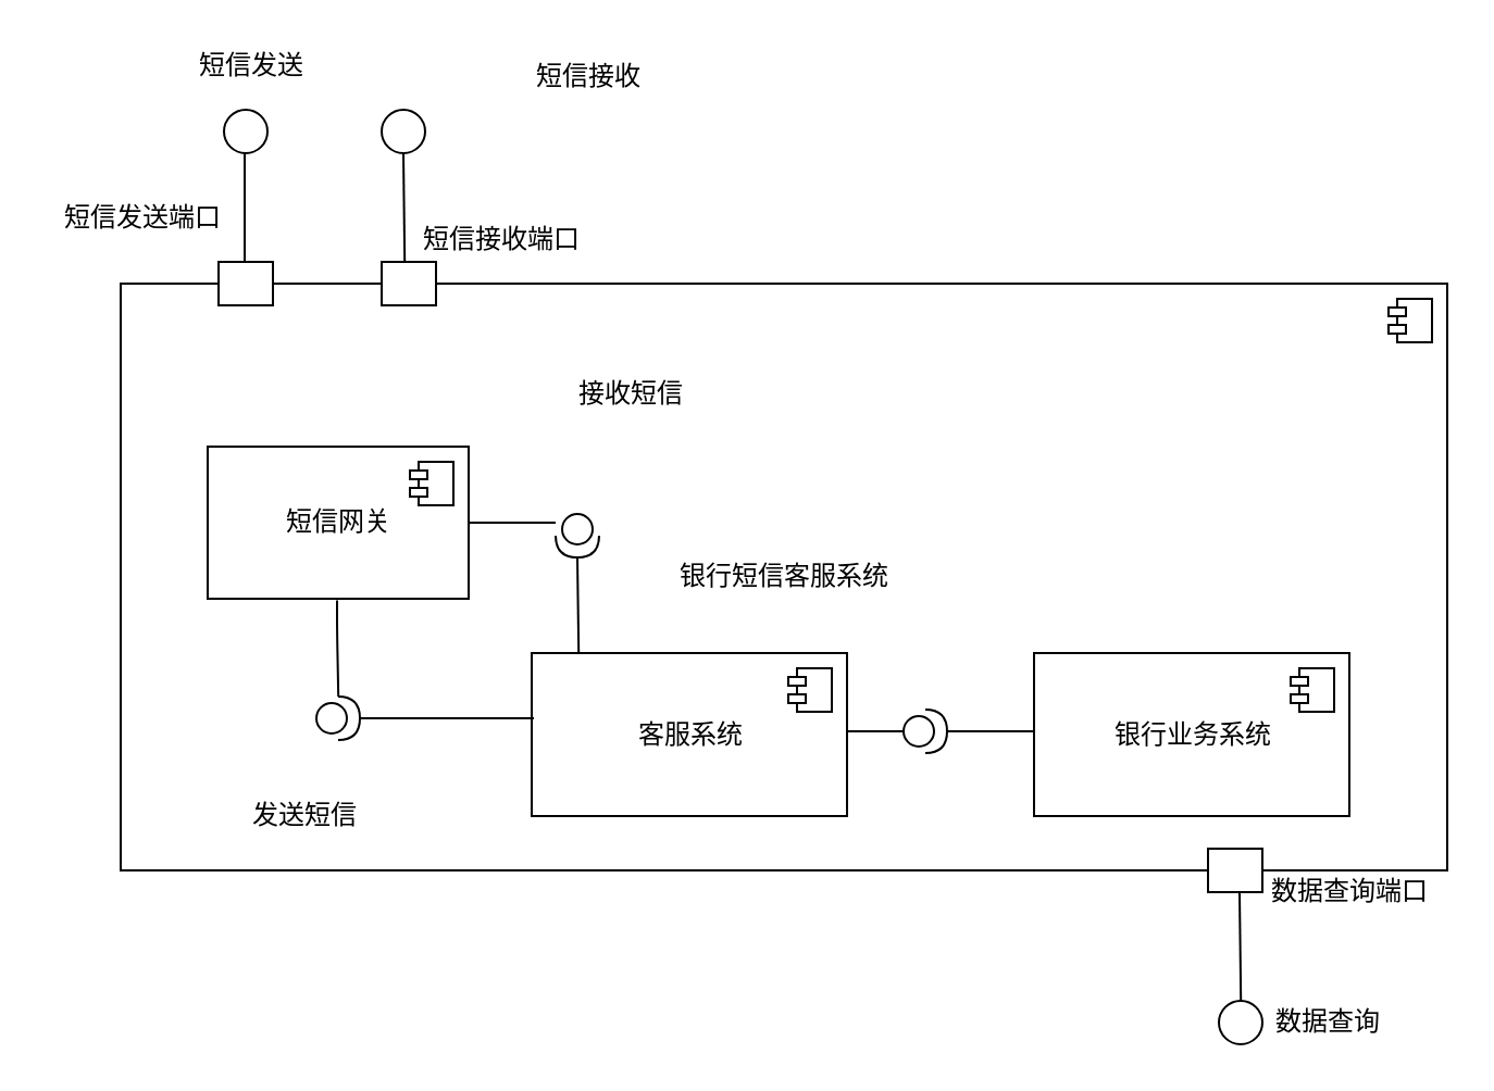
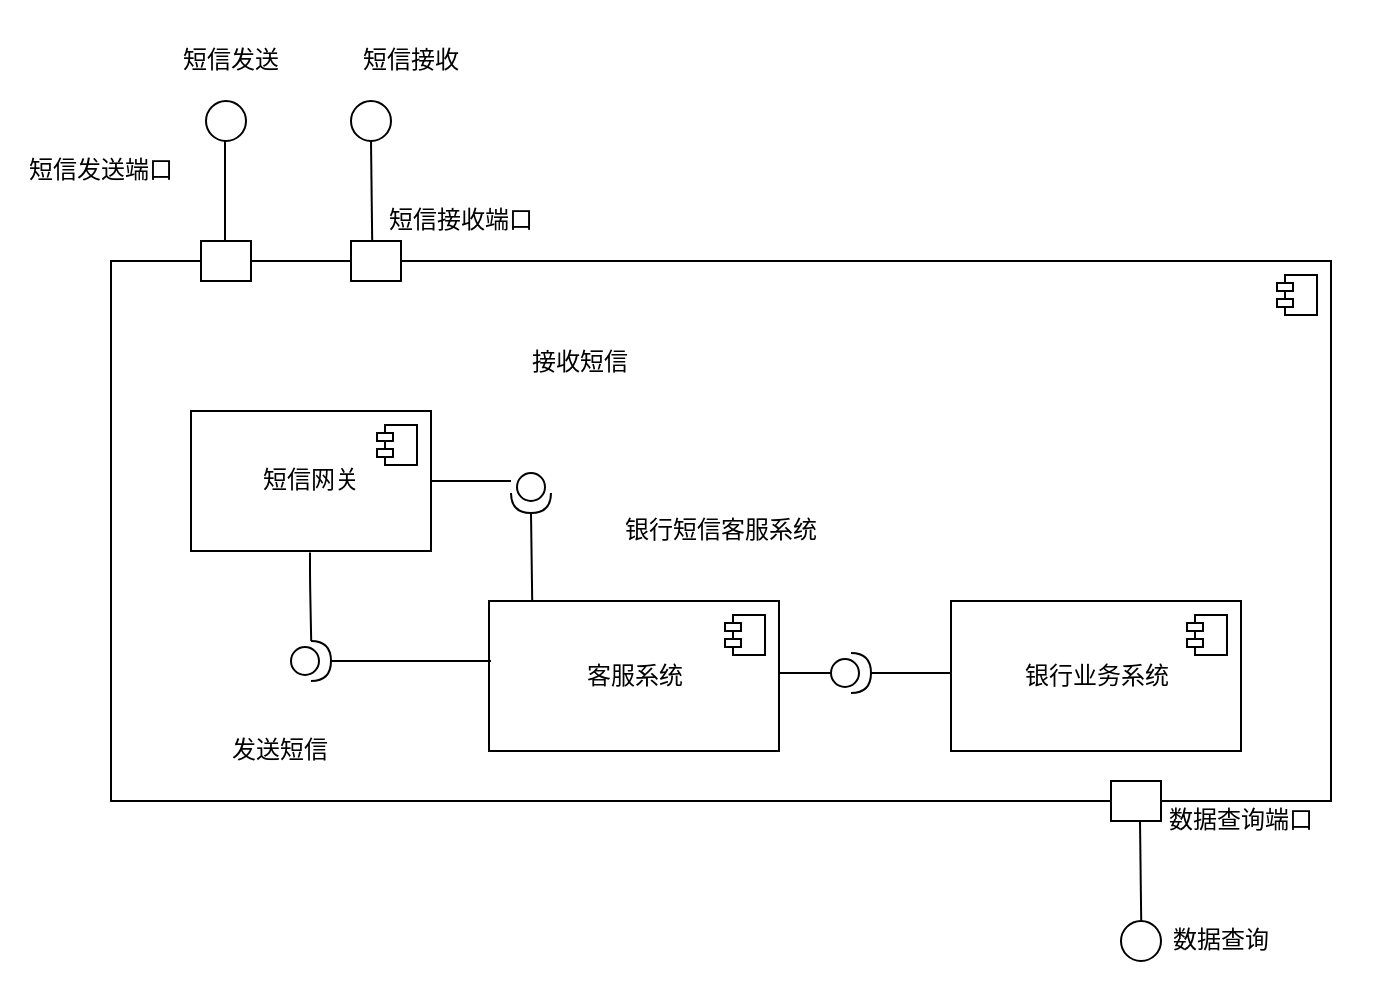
- <mxCell id="25" value="短信接收" style="text;html=1;align=center;verticalAlign=middle;resizable=0;points=[];autosize=1;" vertex="1" parent="1"><mxGeometry x="240" y="25" width="60" height="20" as="geometry" /></mxCell>
+ <mxCell id="25" value="短信接收" style="text;html=1;align=center;verticalAlign=middle;resizable=0;points=[];autosize=1;" vertex="1" parent="1"><mxGeometry x="175" y="20" width="60" height="20" as="geometry" /></mxCell>
- <mxCell id="22" value="短信发送端口" style="text;html=1;align=center;verticalAlign=middle;resizable=0;points=[];autosize=1;" vertex="1" parent="1"><mxGeometry x="20" y="90" width="90" height="20" as="geometry" /></mxCell>
+ <mxCell id="22" value="短信发送端口" style="text;html=1;align=center;verticalAlign=middle;resizable=0;points=[];autosize=1;" vertex="1" parent="1"><mxGeometry x="5" y="75" width="90" height="20" as="geometry" /></mxCell>
